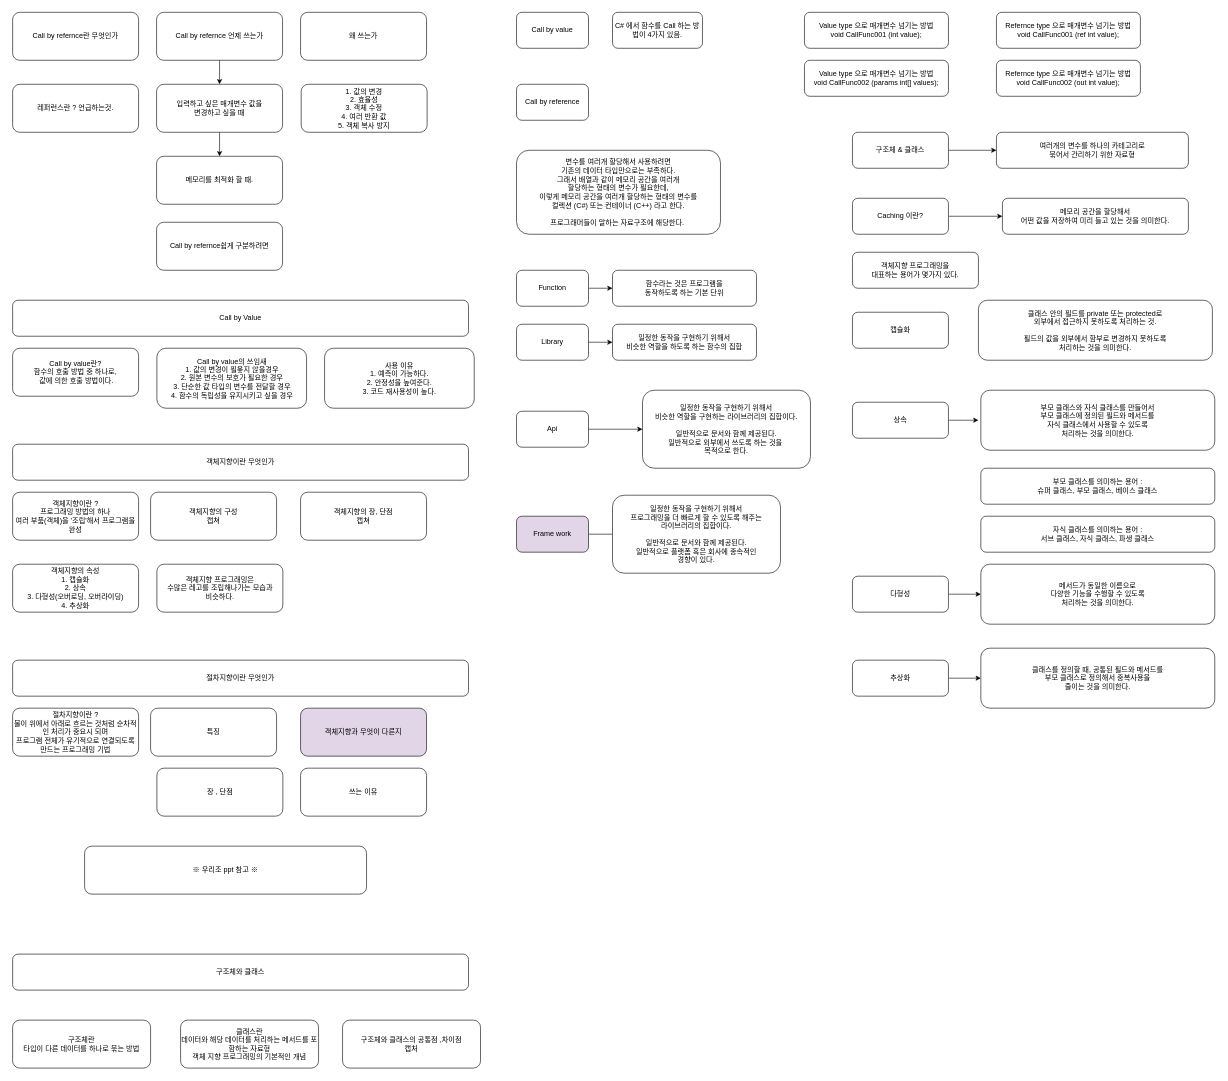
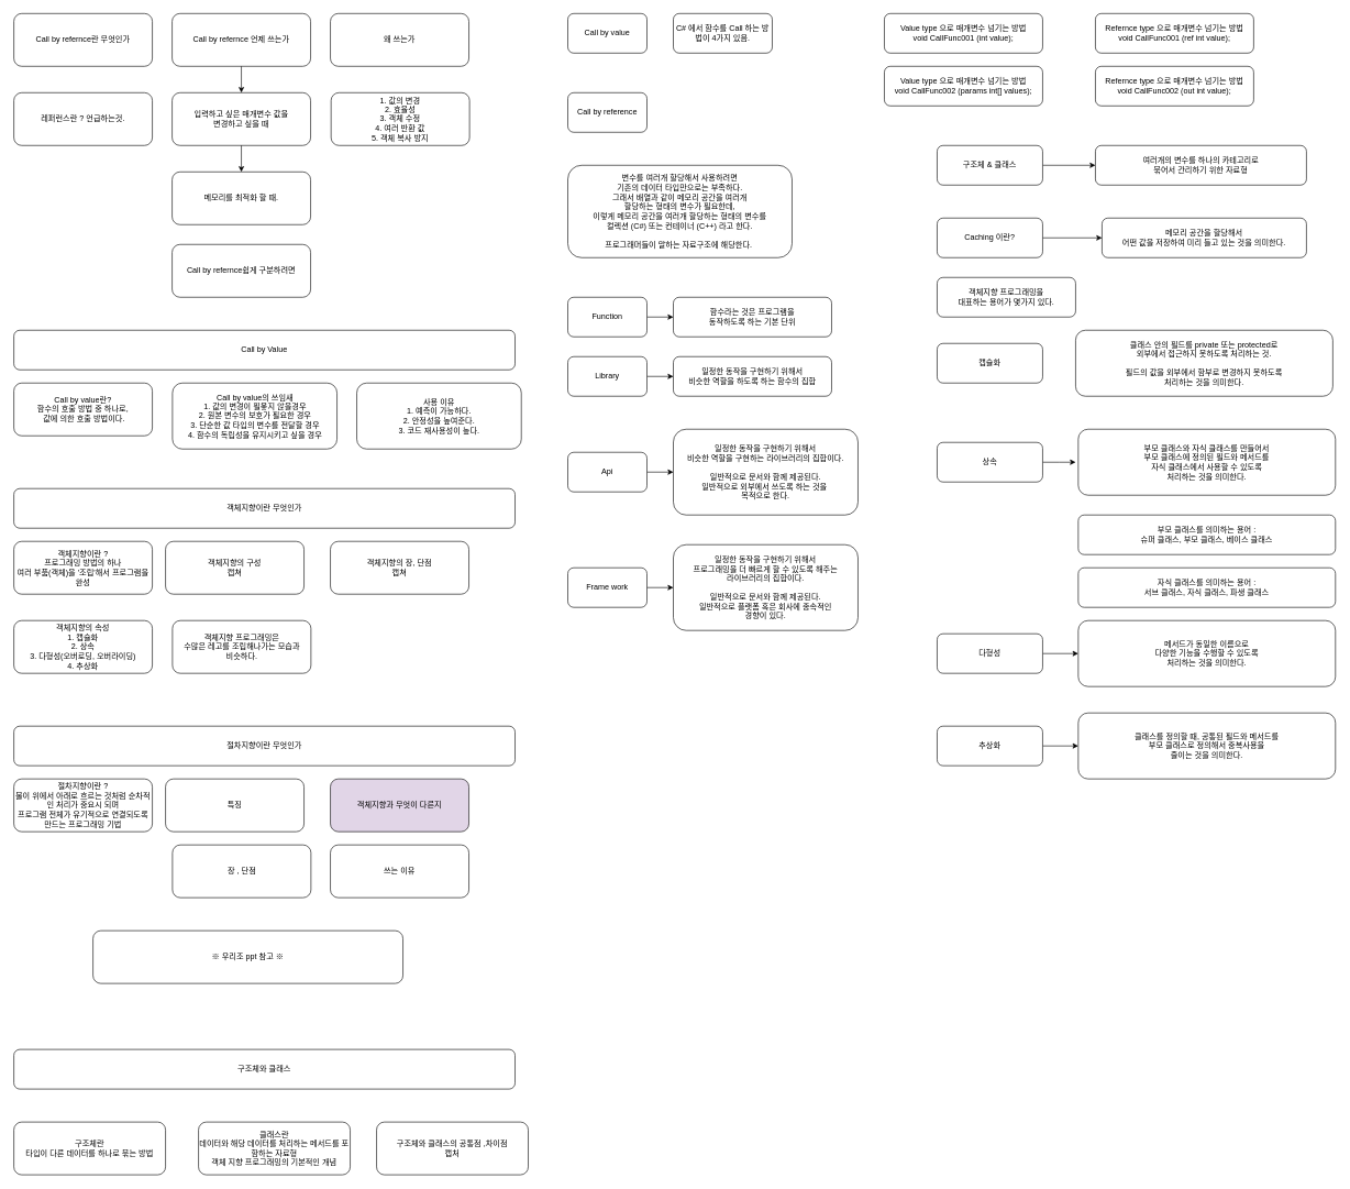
- <mxCell id="47" value="일정한 동작을 구현하기 위해서&lt;br&gt;비슷한 역할을 구현하는 라이브러리의 집합이다.&lt;br&gt;&lt;br&gt;일반적으로 문서와 함께 제공된다.&lt;br&gt;일반적으로 외부에서 쓰도록 하는 것을&amp;nbsp;&lt;br&gt;목적으로 한다." style="rounded=1;whiteSpace=wrap;html=1;" vertex="1" parent="1"><mxGeometry x="1070" y="650" width="280" height="130" as="geometry" /></mxCell>
+ <mxCell id="47" value="일정한 동작을 구현하기 위해서&lt;br&gt;비슷한 역할을 구현하는 라이브러리의 집합이다.&lt;br&gt;&lt;br&gt;일반적으로 문서와 함께 제공된다.&lt;br&gt;일반적으로 외부에서 쓰도록 하는 것을&amp;nbsp;&lt;br&gt;목적으로 한다." style="rounded=1;whiteSpace=wrap;html=1;" vertex="1" parent="1"><mxGeometry x="1020" y="650" width="280" height="130" as="geometry" /></mxCell>
- <mxCell id="49" value="Frame work" style="rounded=1;whiteSpace=wrap;html=1;fillColor=#e1d5e7;" vertex="1" parent="1"><mxGeometry x="860" y="860" width="120" height="60" as="geometry" /></mxCell>
+ <mxCell id="49" value="Frame work" style="rounded=1;whiteSpace=wrap;html=1;" vertex="1" parent="1"><mxGeometry x="860" y="860" width="120" height="60" as="geometry" /></mxCell>
- <mxCell id="48" style="edgeStyle=orthogonalEdgeStyle;rounded=0;orthogonalLoop=1;jettySize=auto;html=1;endArrow=none;" edge="1" parent="1" source="49" target="50"><mxGeometry relative="1" as="geometry" /></mxCell>
+ <mxCell id="48" style="edgeStyle=orthogonalEdgeStyle;rounded=0;orthogonalLoop=1;jettySize=auto;html=1;" edge="1" parent="1" source="49" target="50"><mxGeometry relative="1" as="geometry" /></mxCell>
